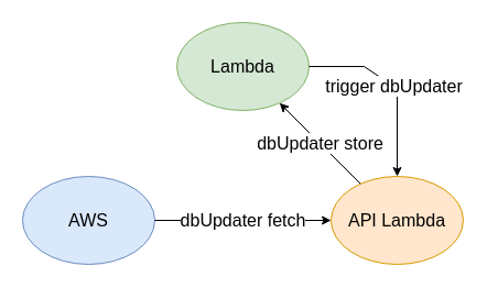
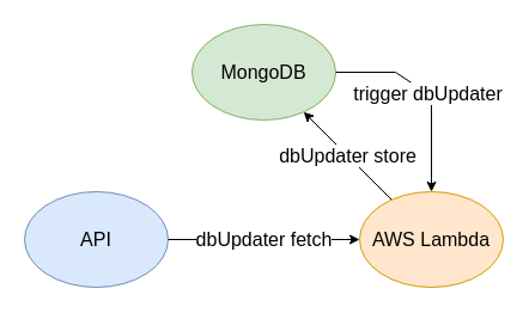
- <mxCell id="2" value="Lambda" style="ellipse;whiteSpace=wrap;html=1;fontSize=16;fillColor=#d5e8d4;strokeColor=#82b366;" vertex="1" parent="1"><mxGeometry x="160" y="20" width="120" height="80" as="geometry" /></mxCell>
+ <mxCell id="2" value="MongoDB" style="ellipse;whiteSpace=wrap;html=1;fontSize=16;fillColor=#d5e8d4;strokeColor=#82b366;" vertex="1" parent="1"><mxGeometry x="160" y="20" width="120" height="80" as="geometry" /></mxCell>
- <mxCell id="4" value="AWS" style="ellipse;whiteSpace=wrap;html=1;fontSize=16;fillColor=#dae8fc;strokeColor=#6c8ebf;" vertex="1" parent="1"><mxGeometry x="20" y="160" width="120" height="80" as="geometry" /></mxCell>
+ <mxCell id="4" value="API" style="ellipse;whiteSpace=wrap;html=1;fontSize=16;fillColor=#dae8fc;strokeColor=#6c8ebf;" vertex="1" parent="1"><mxGeometry x="20" y="160" width="120" height="80" as="geometry" /></mxCell>
- <mxCell id="3" value="API Lambda" style="ellipse;whiteSpace=wrap;html=1;fontSize=16;fillColor=#ffe6cc;strokeColor=#d79b00;" vertex="1" parent="1"><mxGeometry x="300" y="160" width="120" height="80" as="geometry" /></mxCell>
+ <mxCell id="3" value="AWS Lambda" style="ellipse;whiteSpace=wrap;html=1;fontSize=16;fillColor=#ffe6cc;strokeColor=#d79b00;" vertex="1" parent="1"><mxGeometry x="300" y="160" width="120" height="80" as="geometry" /></mxCell>
